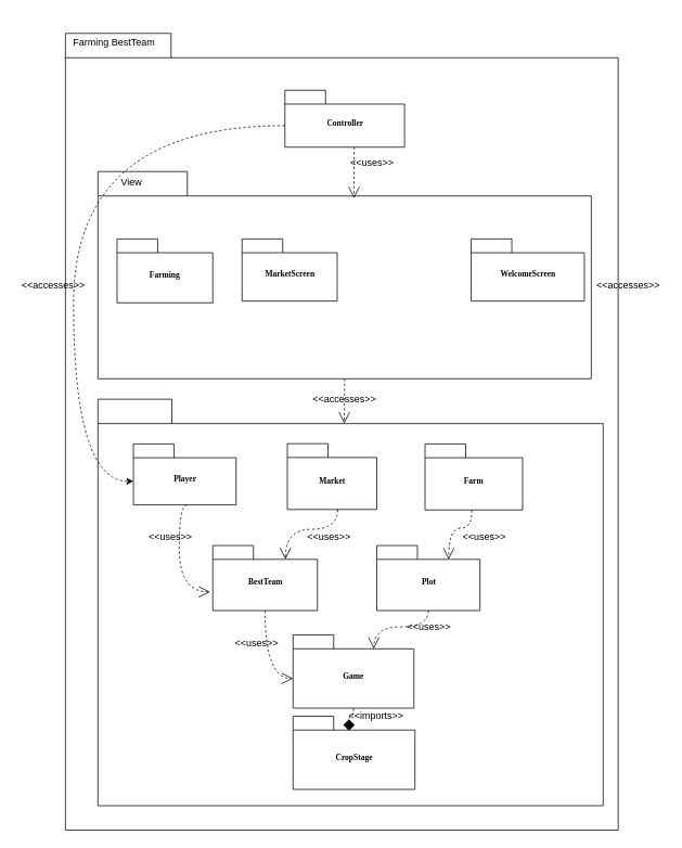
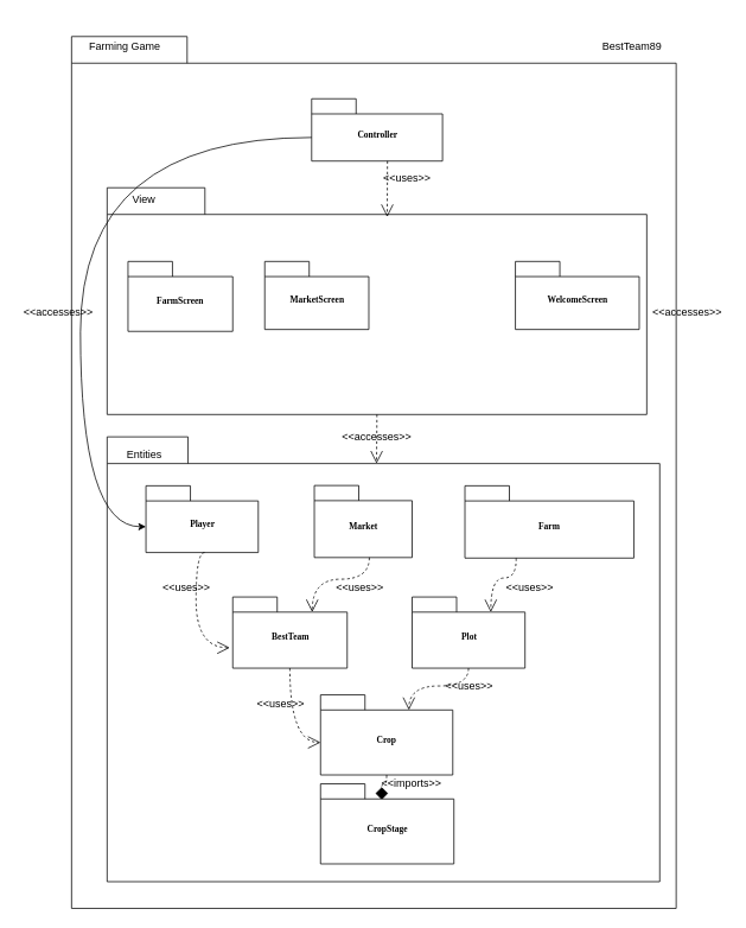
+ <mxCell id="50" value="BestTeam89" style="text;html=1;align=center;verticalAlign=middle;resizable=0;points=[];autosize=1;" vertex="1" parent="2"><mxGeometry x="590" y="0.63" width="80" height="20" as="geometry" /></mxCell>
- <mxCell id="4" value="Farming BestTeam" style="text;html=1;strokeColor=none;fillColor=none;align=center;verticalAlign=middle;whiteSpace=wrap;rounded=0;" parent="2" vertex="1"><mxGeometry x="0.005" y="-19.995" width="120" height="61.25" as="geometry" /></mxCell>
+ <mxCell id="4" value="Farming Game" style="text;html=1;strokeColor=none;fillColor=none;align=center;verticalAlign=middle;whiteSpace=wrap;rounded=0;" parent="2" vertex="1"><mxGeometry x="0.005" y="-19.995" width="120" height="61.25" as="geometry" /></mxCell>
- <mxCell id="41" style="edgeStyle=orthogonalEdgeStyle;rounded=0;orthogonalLoop=1;jettySize=auto;html=1;exitX=0;exitY=0;exitDx=0;exitDy=43.5;exitPerimeter=0;entryX=0;entryY=0;entryDx=0;entryDy=46;entryPerimeter=0;dashed=1;curved=1;" edge="1" parent="2" source="18" target="23"><mxGeometry relative="1" as="geometry"><Array as="points"><mxPoint x="10" y="114" /><mxPoint x="10" y="551" /></Array></mxGeometry></mxCell>
+ <mxCell id="41" style="edgeStyle=orthogonalEdgeStyle;rounded=0;orthogonalLoop=1;jettySize=auto;html=1;exitX=0;exitY=0;exitDx=0;exitDy=43.5;exitPerimeter=0;entryX=0;entryY=0;entryDx=0;entryDy=46;entryPerimeter=0;dashed=0;curved=1;" edge="1" parent="2" source="18" target="23"><mxGeometry relative="1" as="geometry"><Array as="points"><mxPoint x="10" y="114" /><mxPoint x="10" y="551" /></Array></mxGeometry></mxCell>
- <mxCell id="11" value="Farming" style="shape=folder;fontStyle=1;spacingTop=10;tabWidth=50;tabHeight=17;tabPosition=left;html=1;rounded=0;shadow=0;comic=0;labelBackgroundColor=none;strokeWidth=1;fontFamily=Verdana;fontSize=10;align=center;" parent="10" vertex="1"><mxGeometry width="117.793" height="78.591" as="geometry" /></mxCell>
+ <mxCell id="11" value="FarmScreen" style="shape=folder;fontStyle=1;spacingTop=10;tabWidth=50;tabHeight=17;tabPosition=left;html=1;rounded=0;shadow=0;comic=0;labelBackgroundColor=none;strokeWidth=1;fontFamily=Verdana;fontSize=10;align=center;" parent="10" vertex="1"><mxGeometry width="117.793" height="78.591" as="geometry" /></mxCell>
+ <mxCell id="6" value="Entities" style="text;html=1;strokeColor=none;fillColor=none;align=center;verticalAlign=middle;whiteSpace=wrap;rounded=0;" parent="2" vertex="1"><mxGeometry x="69.998" y="460" width="23.839" height="20" as="geometry" /></mxCell>
- <mxCell id="20" value="Farm" style="shape=folder;fontStyle=1;spacingTop=10;tabWidth=50;tabHeight=17;tabPosition=left;html=1;rounded=0;shadow=0;comic=0;labelBackgroundColor=none;strokeWidth=1;fontFamily=Verdana;fontSize=10;align=center;" parent="2" vertex="1"><mxGeometry x="442.4" y="505" width="120" height="81.25" as="geometry" /></mxCell>
+ <mxCell id="20" value="Farm" style="shape=folder;fontStyle=1;spacingTop=10;tabWidth=50;tabHeight=17;tabPosition=left;html=1;rounded=0;shadow=0;comic=0;labelBackgroundColor=none;strokeWidth=1;fontFamily=Verdana;fontSize=10;align=center;" parent="2" vertex="1"><mxGeometry x="442.4" y="505" width="190" height="81.25" as="geometry" /></mxCell>
- <mxCell id="35" value="Game" style="shape=folder;fontStyle=1;spacingTop=10;tabWidth=50;tabHeight=17;tabPosition=left;html=1;rounded=0;shadow=0;comic=0;labelBackgroundColor=none;strokeWidth=1;fontFamily=Verdana;fontSize=10;align=center;" parent="34" vertex="1"><mxGeometry width="148.74" height="90" as="geometry" /></mxCell>
+ <mxCell id="35" value="Crop" style="shape=folder;fontStyle=1;spacingTop=10;tabWidth=50;tabHeight=17;tabPosition=left;html=1;rounded=0;shadow=0;comic=0;labelBackgroundColor=none;strokeWidth=1;fontFamily=Verdana;fontSize=10;align=center;" parent="34" vertex="1"><mxGeometry width="148.74" height="90" as="geometry" /></mxCell>
